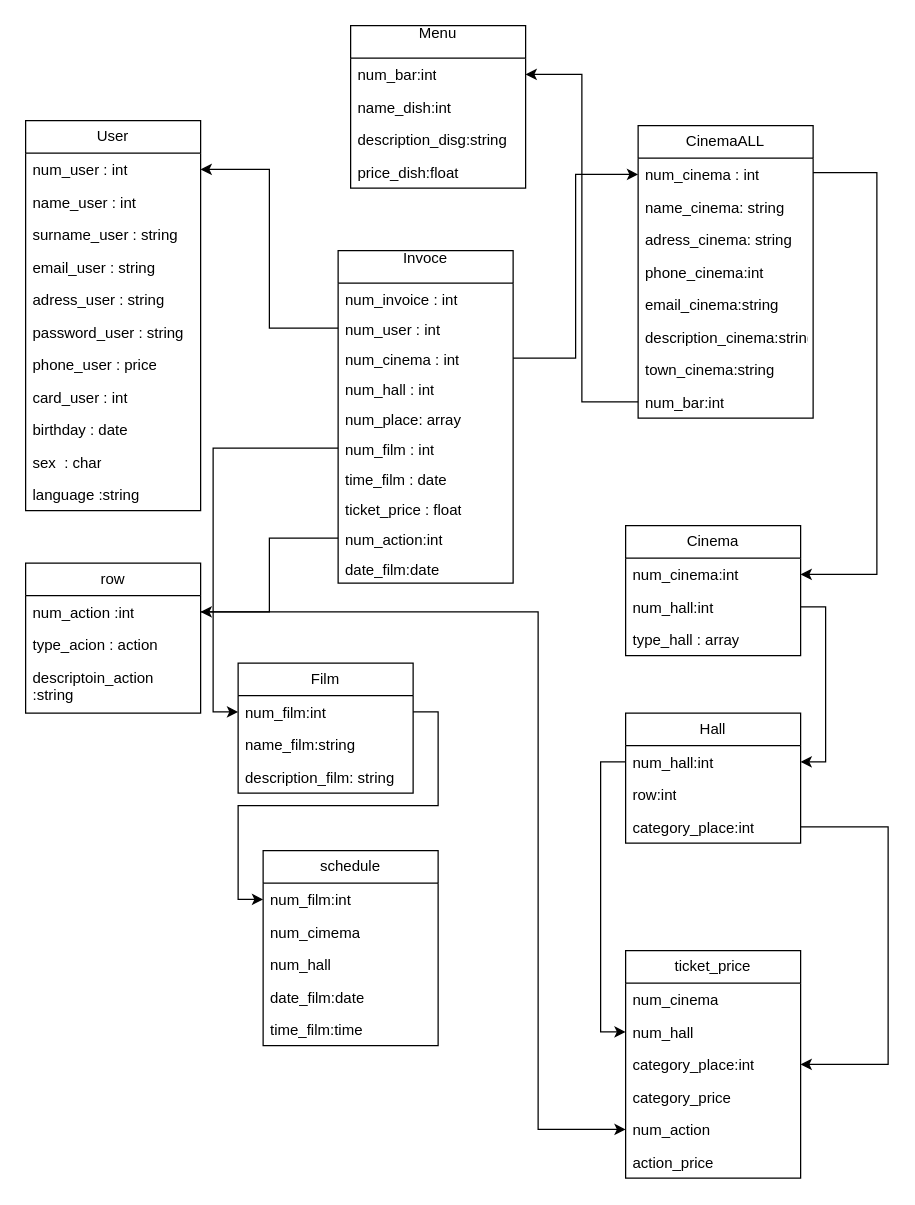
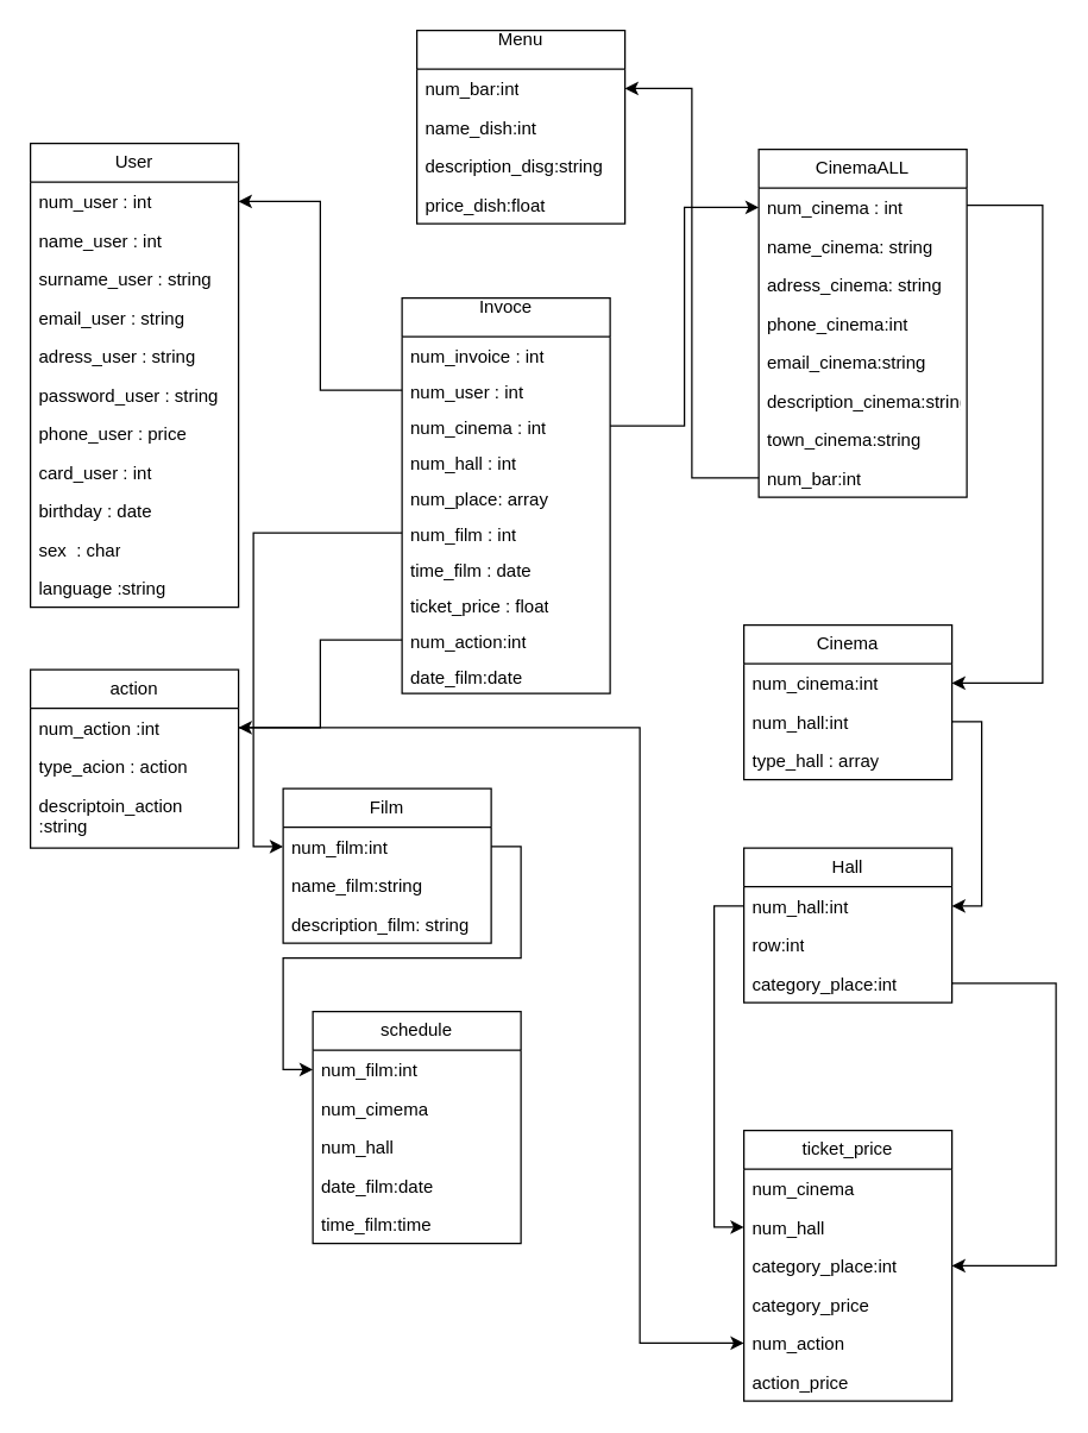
- <mxCell id="40" value="row" style="swimlane;fontStyle=0;childLayout=stackLayout;horizontal=1;startSize=26;fillColor=none;horizontalStack=0;resizeParent=1;resizeParentMax=0;resizeLast=0;collapsible=1;marginBottom=0;whiteSpace=wrap;html=1;" parent="1" vertex="1"><mxGeometry x="20" y="450" width="140" height="120" as="geometry" /></mxCell>
+ <mxCell id="40" value="action" style="swimlane;fontStyle=0;childLayout=stackLayout;horizontal=1;startSize=26;fillColor=none;horizontalStack=0;resizeParent=1;resizeParentMax=0;resizeLast=0;collapsible=1;marginBottom=0;whiteSpace=wrap;html=1;" parent="1" vertex="1"><mxGeometry x="20" y="450" width="140" height="120" as="geometry" /></mxCell>
